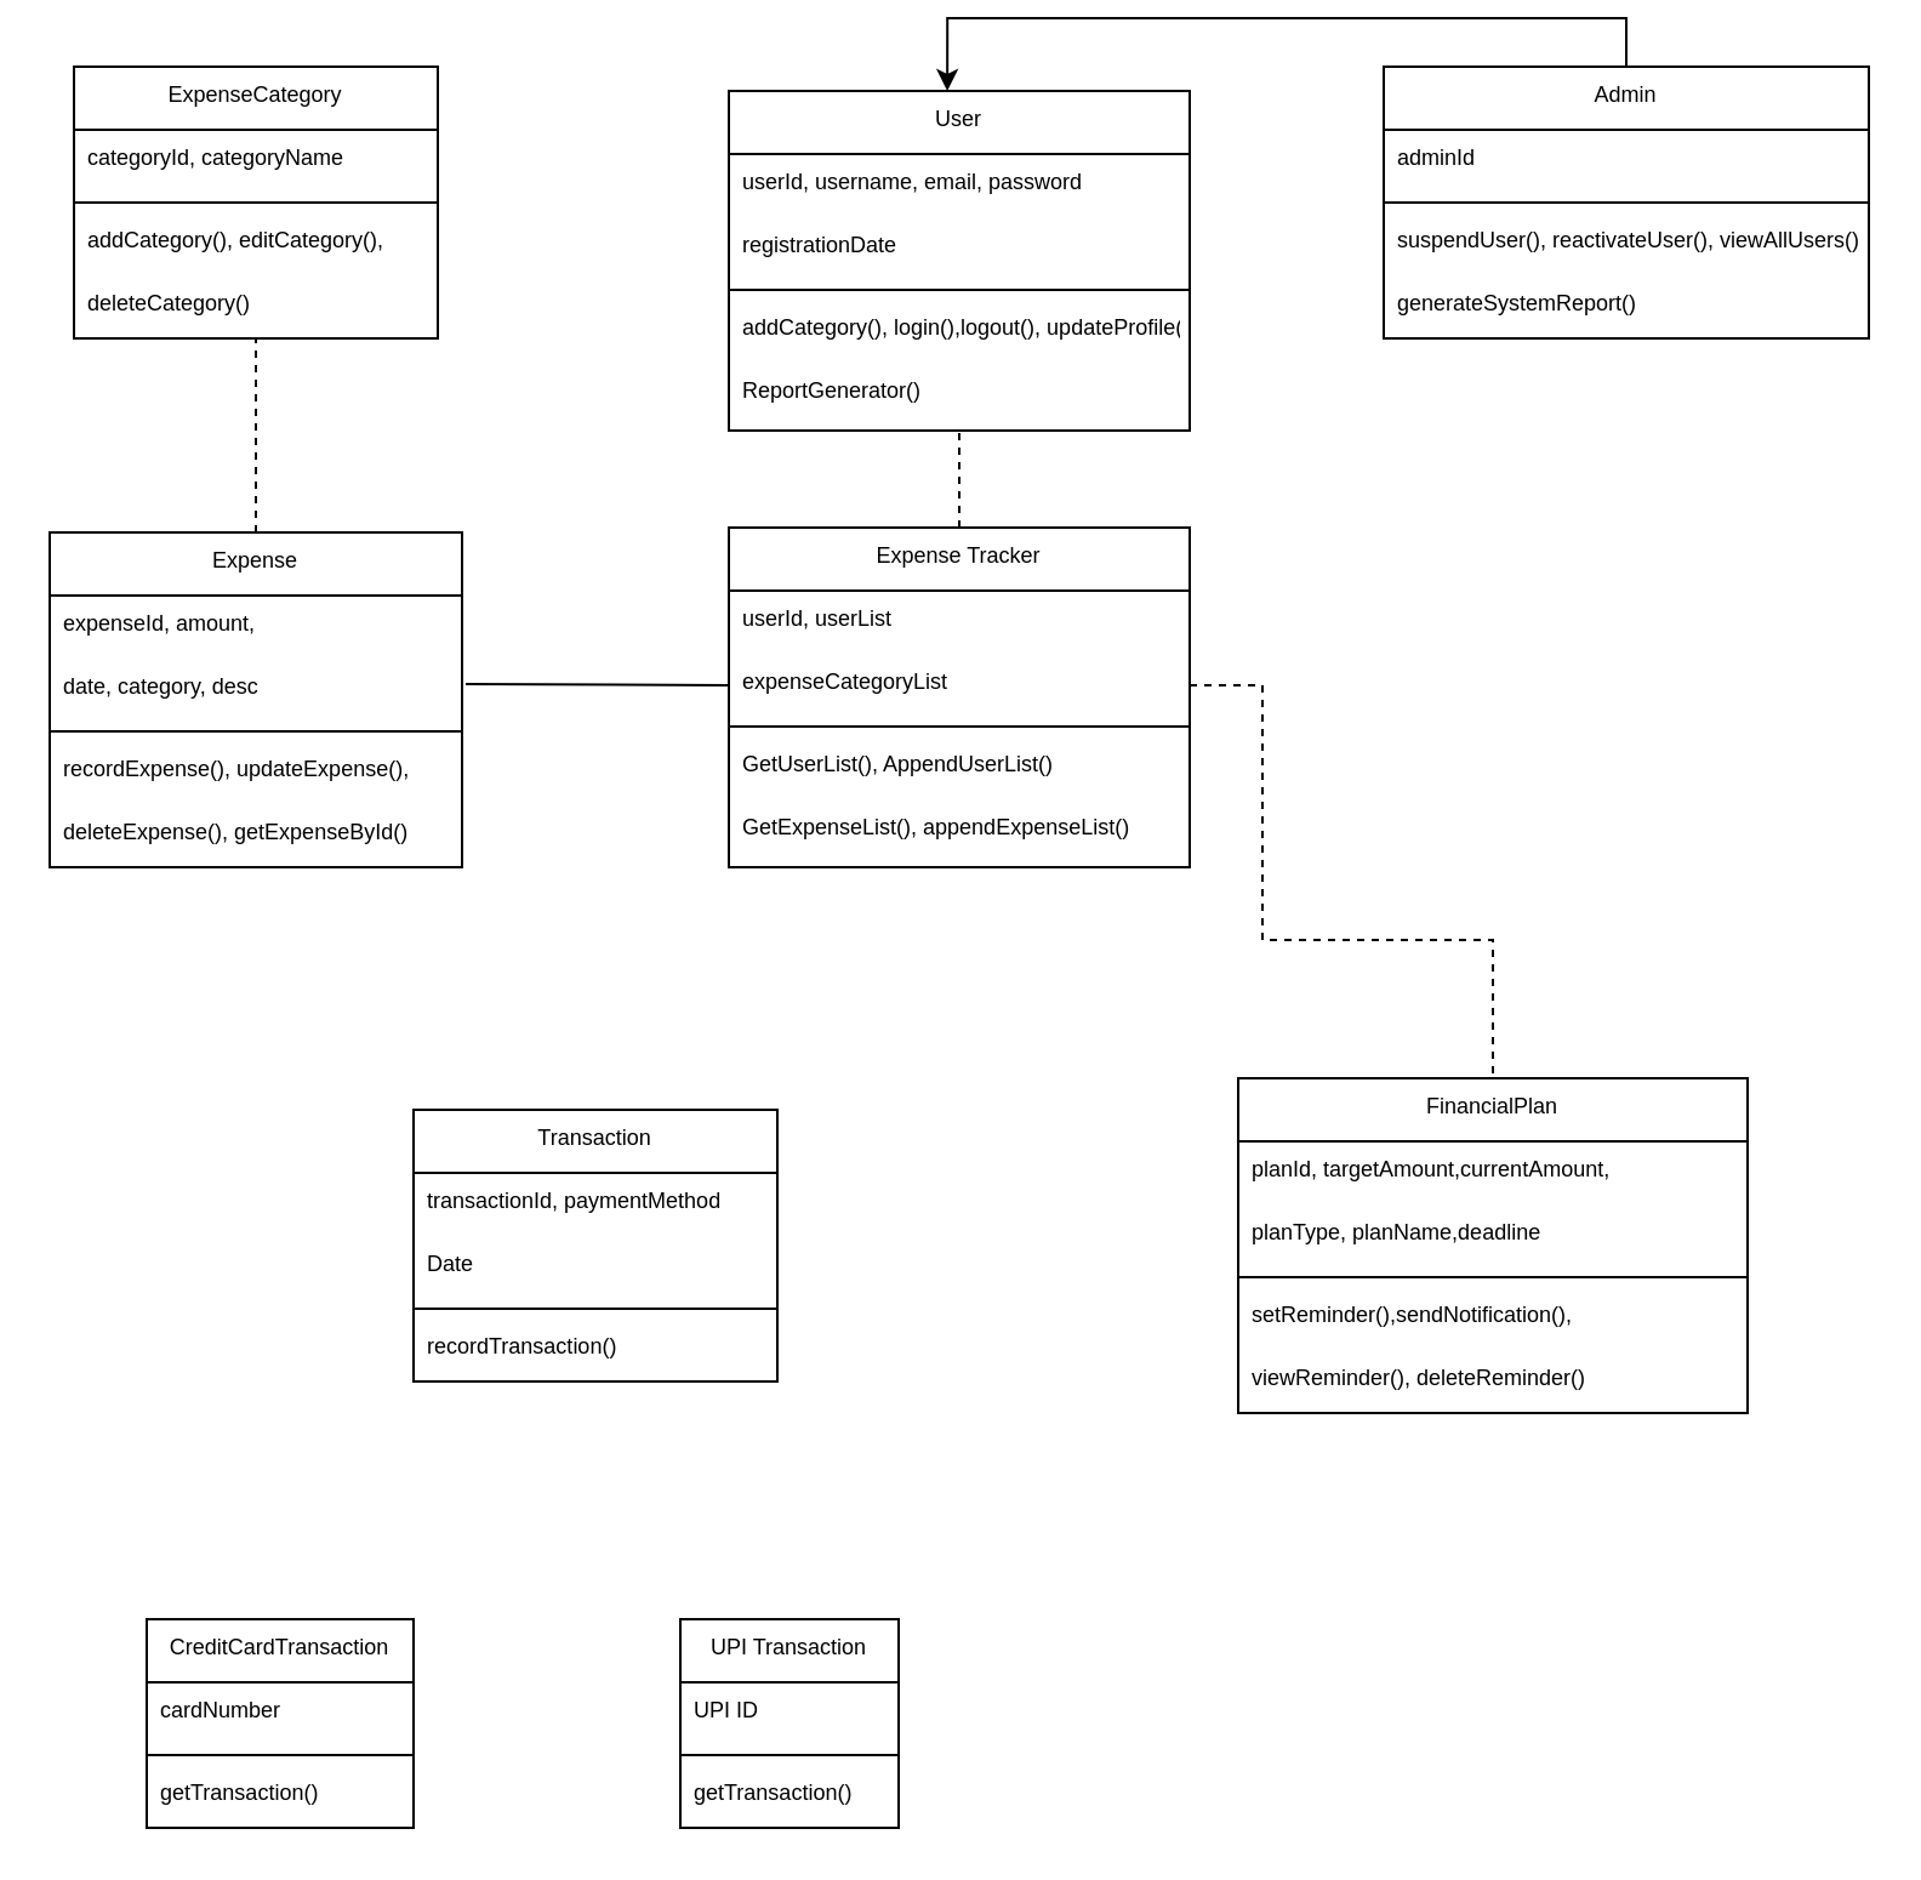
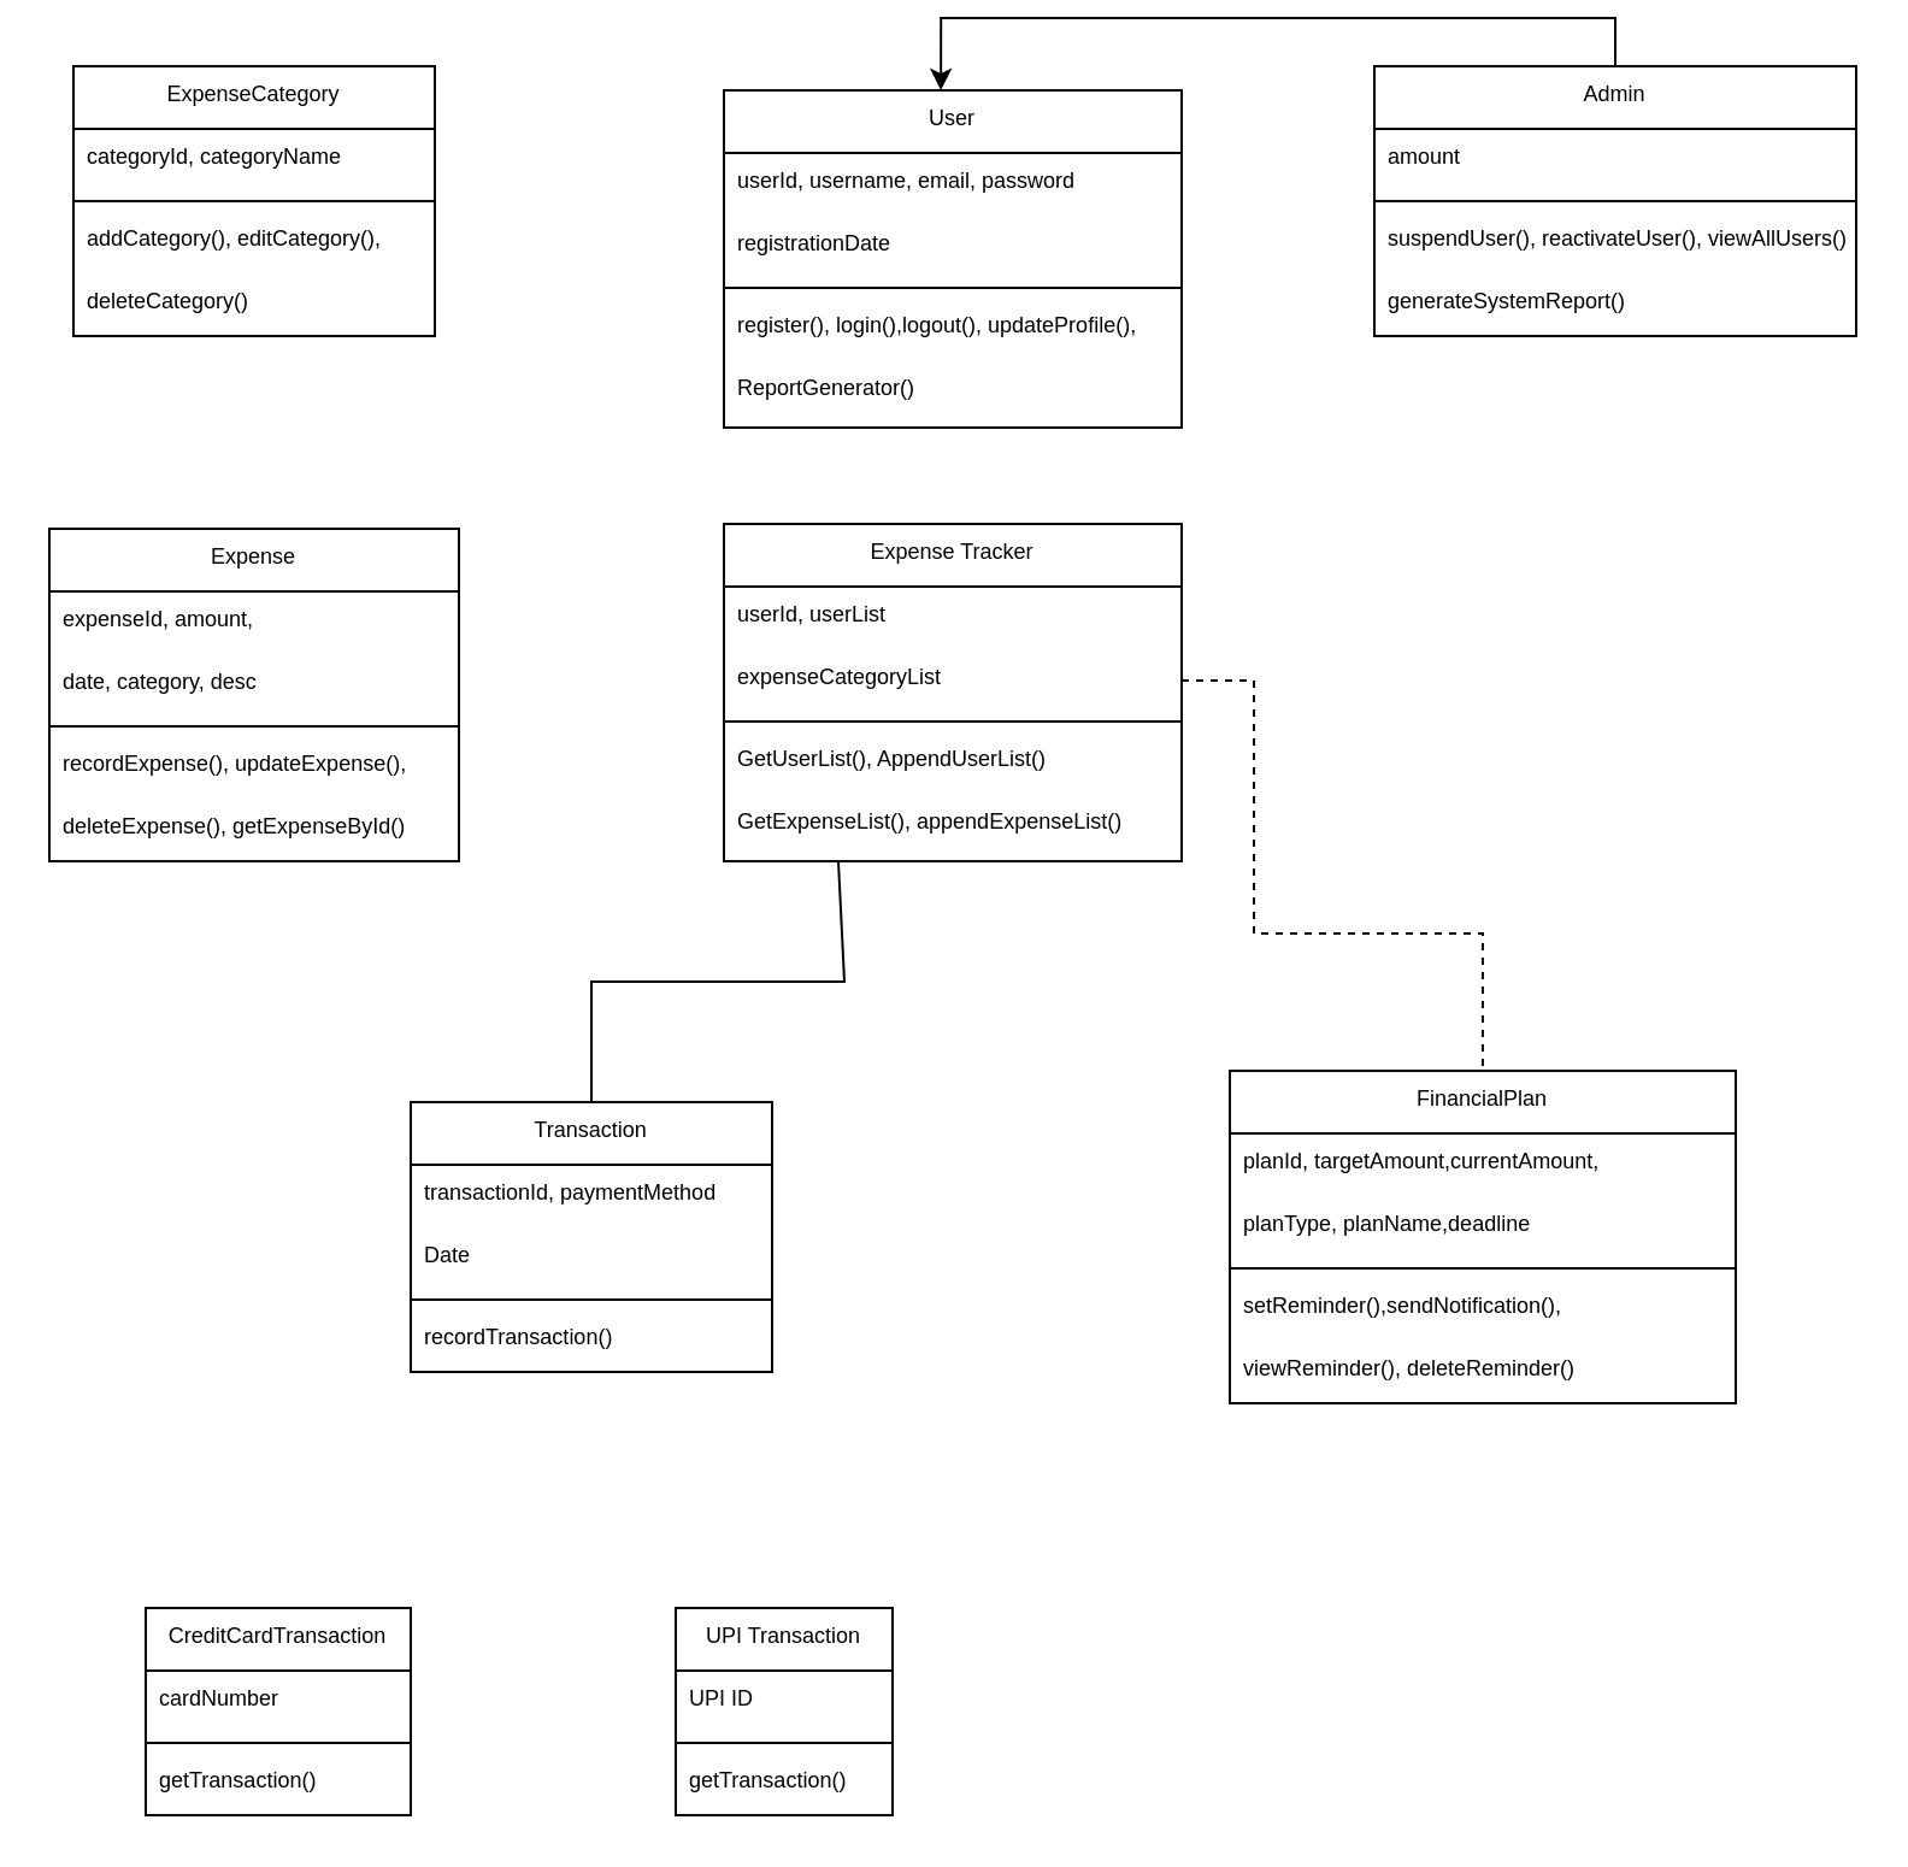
- <mxCell id="22" value="adminId                   " style="text;align=left;verticalAlign=top;spacingLeft=4;spacingRight=4;overflow=hidden;rotatable=0;points=[[0,0.5],[1,0.5]];portConstraint=eastwest;fontSize=9;" parent="21" vertex="1"><mxGeometry y="26" width="200" height="26" as="geometry" /></mxCell>
+ <mxCell id="22" value="amount                   " style="text;align=left;verticalAlign=top;spacingLeft=4;spacingRight=4;overflow=hidden;rotatable=0;points=[[0,0.5],[1,0.5]];portConstraint=eastwest;fontSize=9;" parent="21" vertex="1"><mxGeometry y="26" width="200" height="26" as="geometry" /></mxCell>
- <mxCell id="52" value="addCategory(), login(),logout(), updateProfile()," style="text;align=left;verticalAlign=top;spacingLeft=4;spacingRight=4;overflow=hidden;rotatable=0;points=[[0,0.5],[1,0.5]];portConstraint=eastwest;fontStyle=0;fontSize=9;" vertex="1" parent="48"><mxGeometry y="86" width="190" height="26" as="geometry" /></mxCell>
+ <mxCell id="52" value="register(), login(),logout(), updateProfile()," style="text;align=left;verticalAlign=top;spacingLeft=4;spacingRight=4;overflow=hidden;rotatable=0;points=[[0,0.5],[1,0.5]];portConstraint=eastwest;fontStyle=0;fontSize=9;" vertex="1" parent="48"><mxGeometry y="86" width="190" height="26" as="geometry" /></mxCell>
- <mxCell id="38" value="" style="endArrow=none;dashed=1;html=1;rounded=0;entryX=0.5;entryY=1;entryDx=0;entryDy=0;exitX=0.5;exitY=0;exitDx=0;exitDy=0;" parent="1" source="31" target="26" edge="1"><mxGeometry width="50" height="50" relative="1" as="geometry"><mxPoint x="330" y="200" as="sourcePoint" /><mxPoint x="380" y="150" as="targetPoint" /></mxGeometry></mxCell>
- <mxCell id="54" value="" style="endArrow=none;dashed=1;html=1;rounded=0;entryX=0.5;entryY=1;entryDx=0;entryDy=0;exitX=0.5;exitY=0;exitDx=0;exitDy=0;" edge="1" parent="1" source="15" target="48"><mxGeometry width="50" height="50" relative="1" as="geometry"><mxPoint x="115" y="222" as="sourcePoint" /><mxPoint x="115" y="142" as="targetPoint" /></mxGeometry></mxCell>
- <mxCell id="40" value="" style="endArrow=none;html=1;rounded=0;entryX=0;entryY=0.5;entryDx=0;entryDy=0;exitX=1.009;exitY=0.405;exitDx=0;exitDy=0;exitPerimeter=0;" parent="1" source="33" target="17" edge="1"><mxGeometry width="50" height="50" relative="1" as="geometry"><mxPoint x="200" y="320" as="sourcePoint" /><mxPoint x="300" y="326" as="targetPoint" /></mxGeometry></mxCell>
+ <mxCell id="47" value="" style="endArrow=none;html=1;rounded=0;entryX=0.25;entryY=1;entryDx=0;entryDy=0;exitX=0.5;exitY=0;exitDx=0;exitDy=0;" parent="1" source="10" target="15" edge="1"><mxGeometry width="50" height="50" relative="1" as="geometry"><mxPoint x="70" y="490" as="sourcePoint" /><mxPoint x="120" y="440" as="targetPoint" /><Array as="points"><mxPoint x="245" y="400" /><mxPoint x="350" y="400" /></Array></mxGeometry></mxCell>
